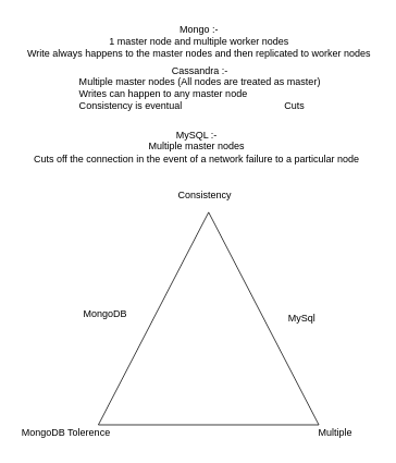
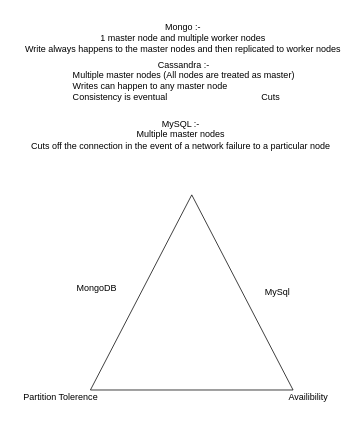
- <mxCell id="5" value="Consistency" style="text;html=1;align=center;verticalAlign=middle;resizable=0;points=[];autosize=1;strokeColor=none;fillColor=none;" vertex="1" parent="1"><mxGeometry x="205" y="224" width="90" height="30" as="geometry" /></mxCell>
- <mxCell id="6" value="MongoDB Tolerence" style="text;html=1;align=center;verticalAlign=middle;resizable=0;points=[];autosize=1;strokeColor=none;fillColor=none;" vertex="1" parent="1"><mxGeometry x="20" y="514" width="120" height="30" as="geometry" /></mxCell>
+ <mxCell id="6" value="Partition Tolerence" style="text;html=1;align=center;verticalAlign=middle;resizable=0;points=[];autosize=1;strokeColor=none;fillColor=none;" vertex="1" parent="1"><mxGeometry x="20" y="514" width="120" height="30" as="geometry" /></mxCell>
- <mxCell id="7" value="Multiple" style="text;html=1;align=center;verticalAlign=middle;resizable=0;points=[];autosize=1;strokeColor=none;fillColor=none;" vertex="1" parent="1"><mxGeometry x="370" y="514" width="80" height="30" as="geometry" /></mxCell>
+ <mxCell id="7" value="Availibility" style="text;html=1;align=center;verticalAlign=middle;resizable=0;points=[];autosize=1;strokeColor=none;fillColor=none;" vertex="1" parent="1"><mxGeometry x="370" y="514" width="80" height="30" as="geometry" /></mxCell>
